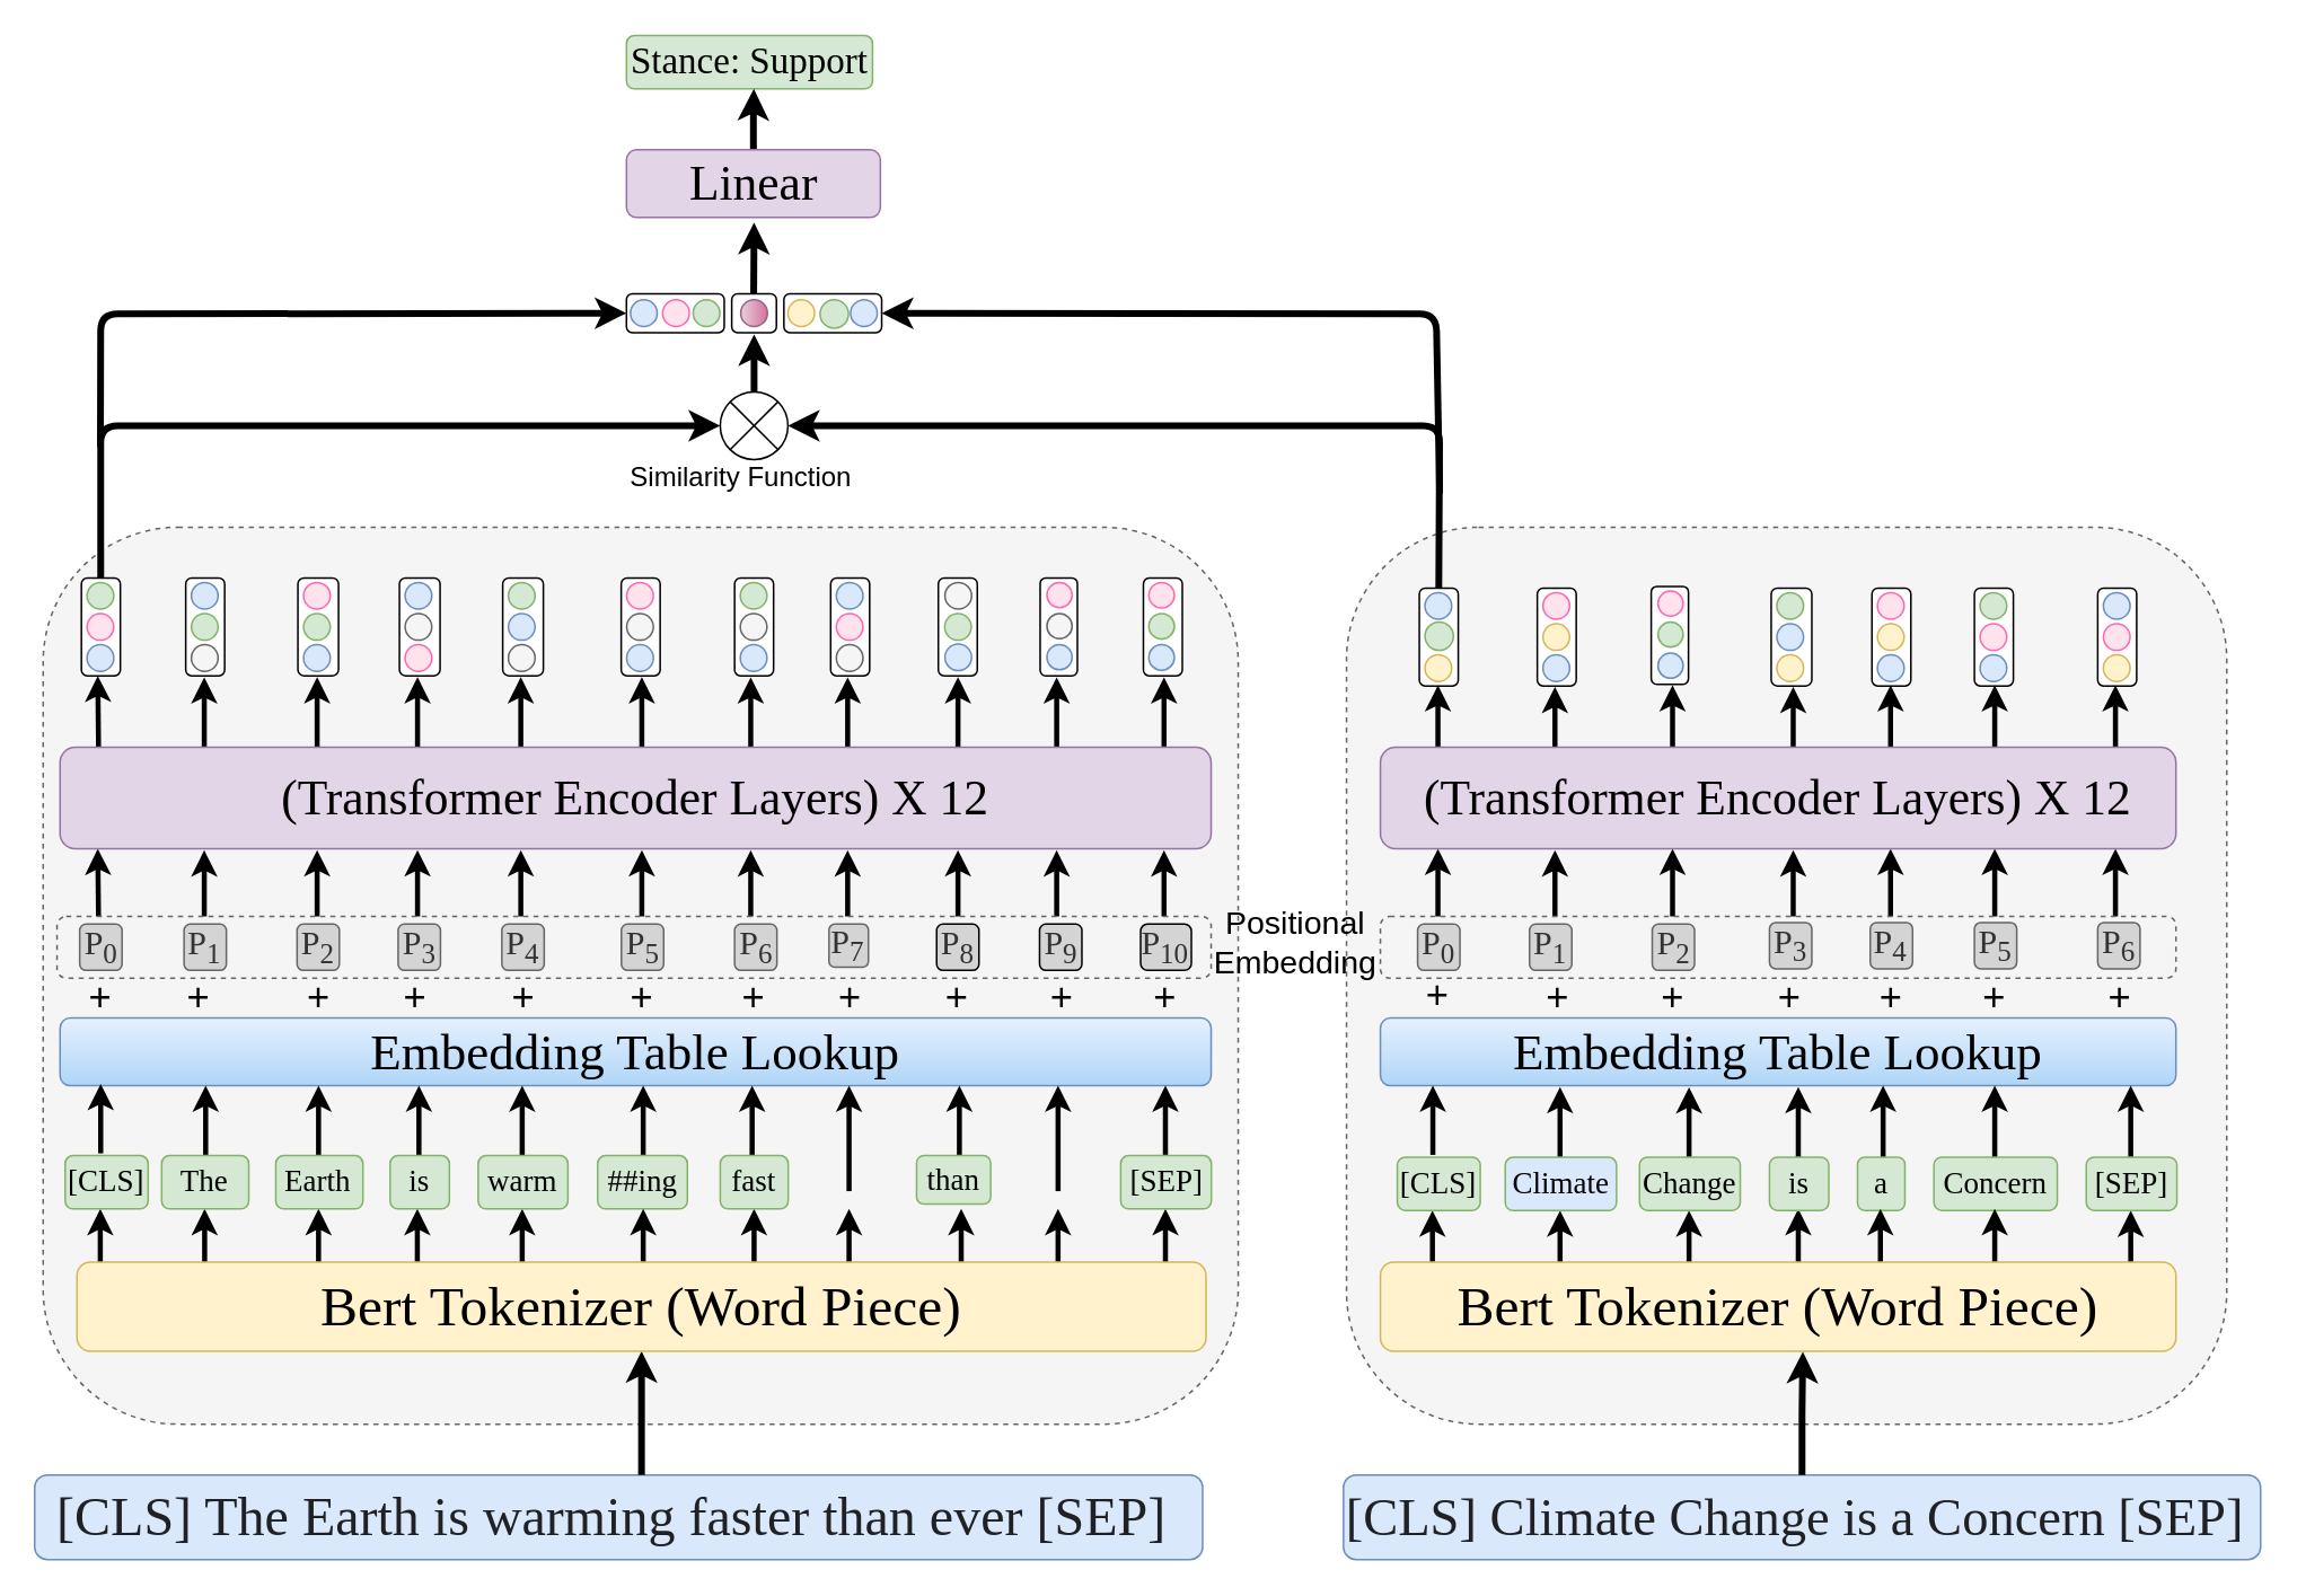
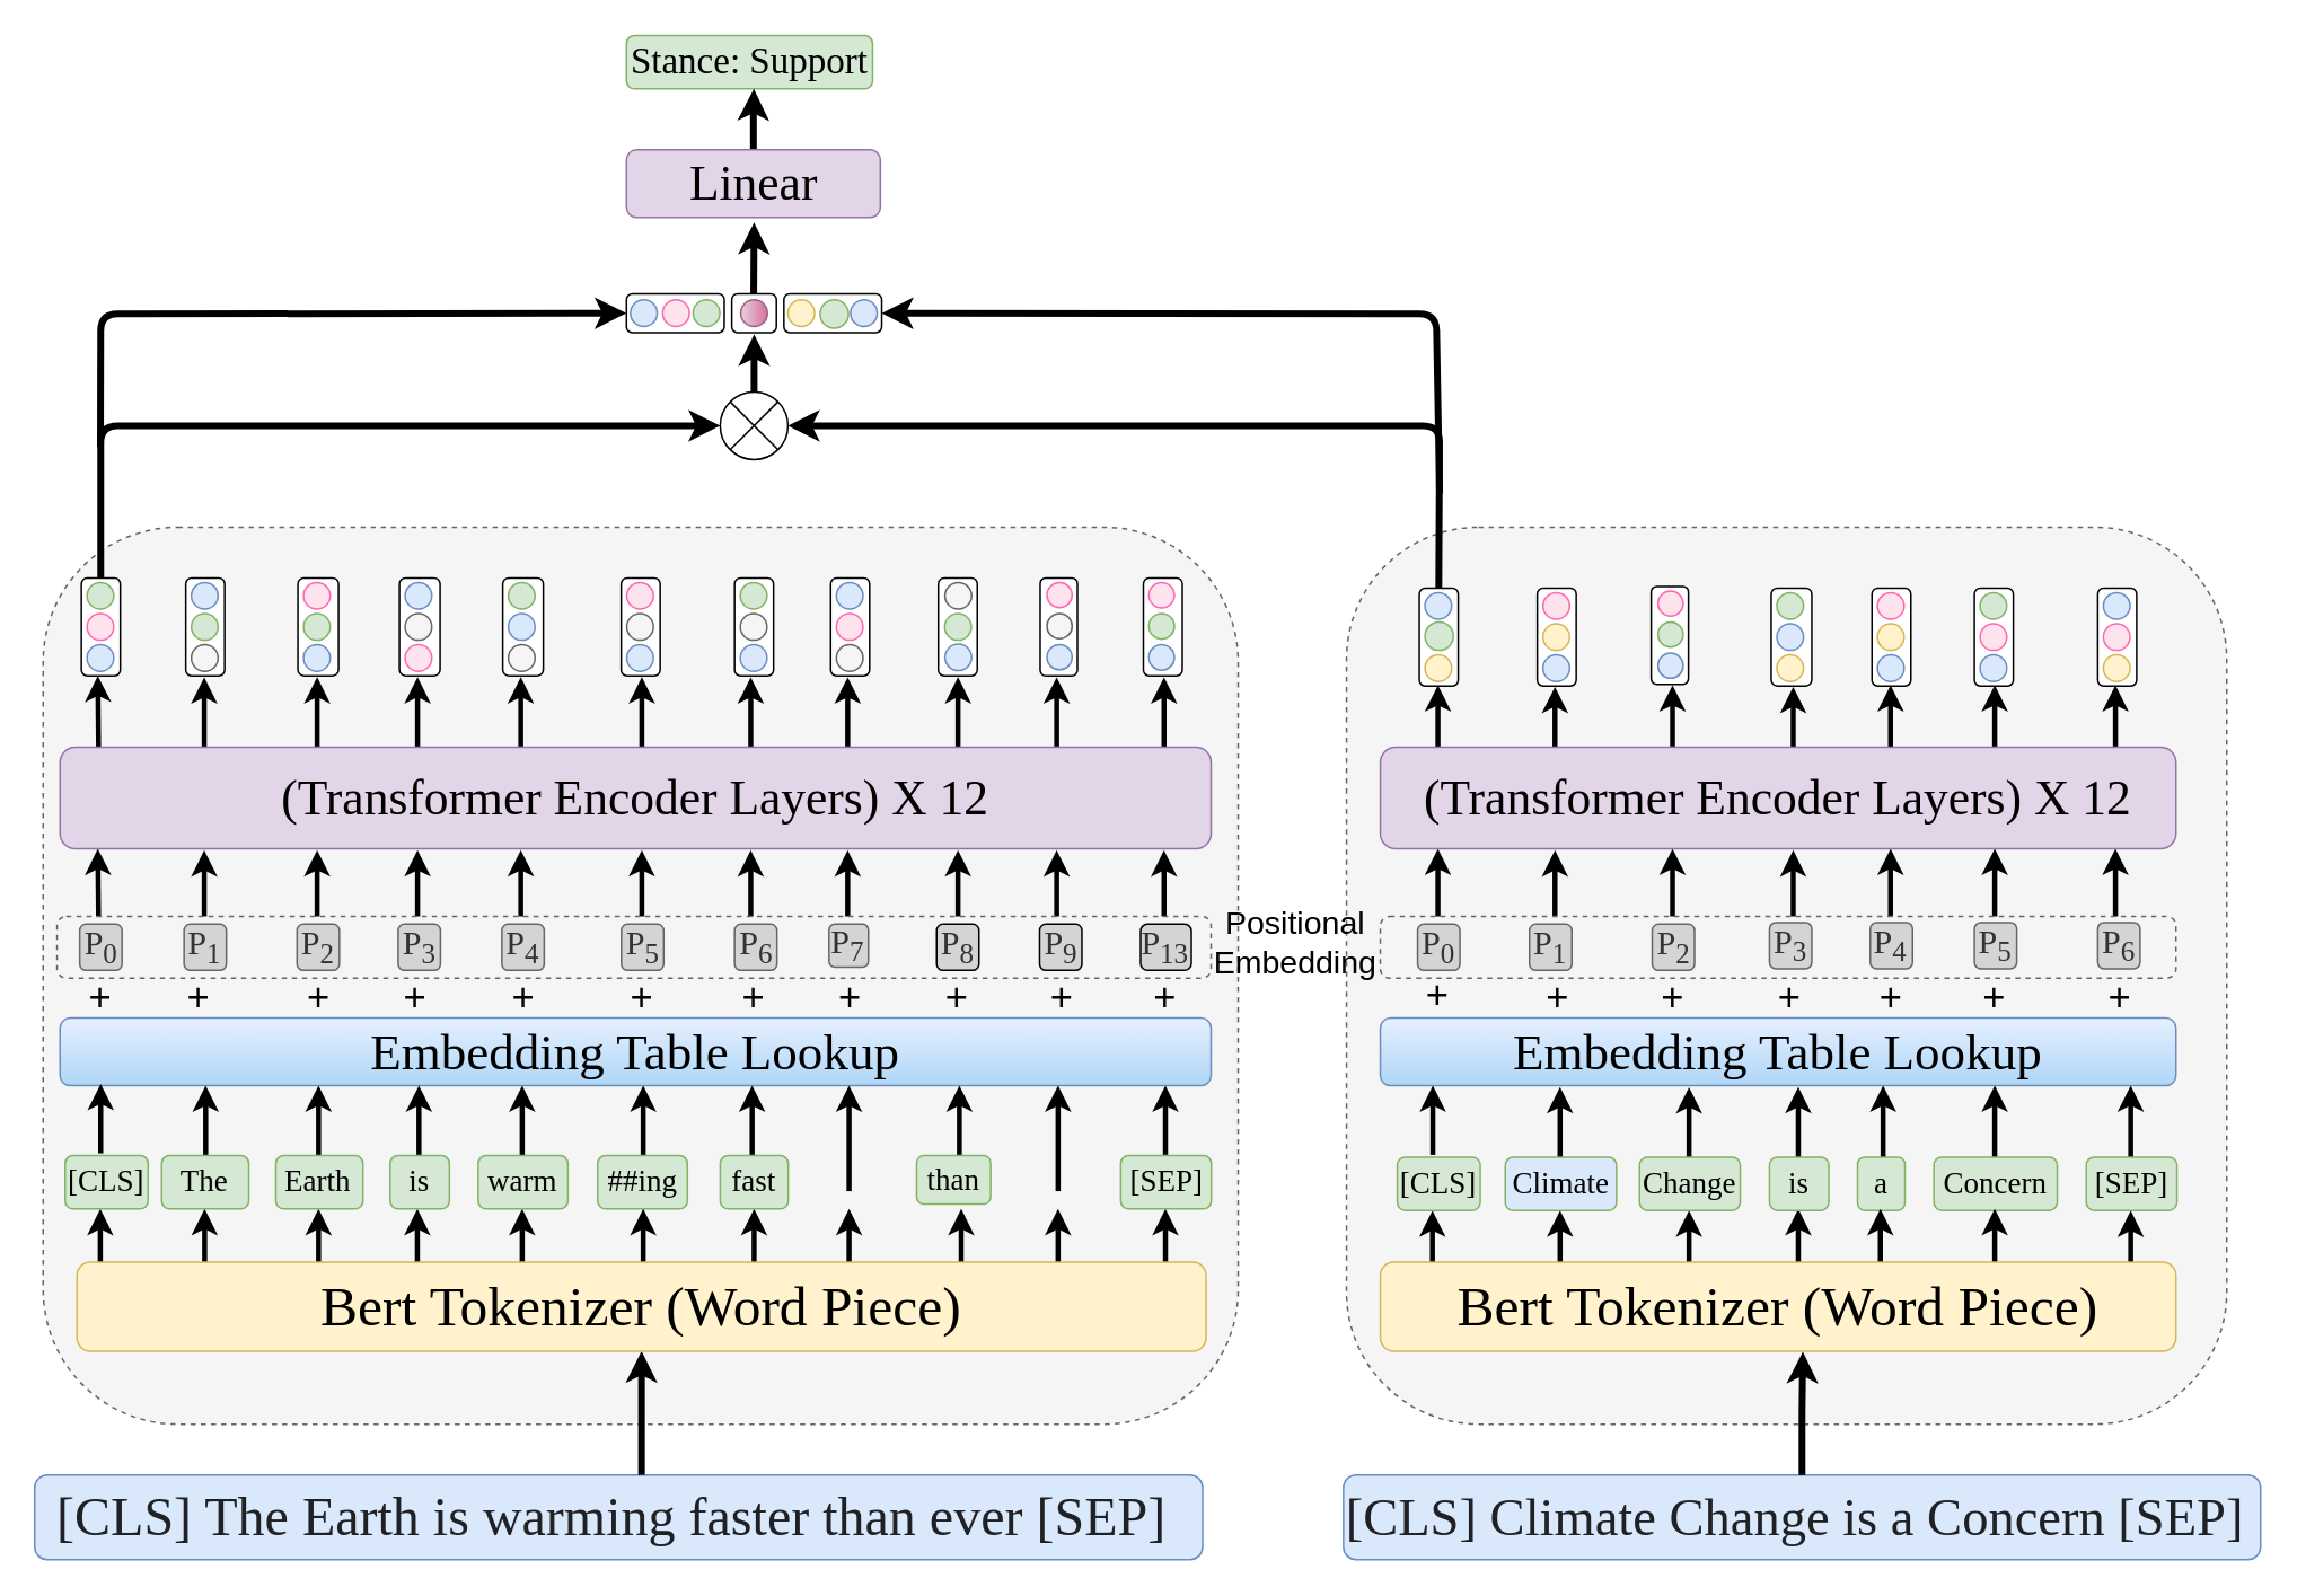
- <mxCell id="239" value="&lt;font style=&quot;font-size: 16px&quot;&gt;Similarity Function&lt;/font&gt;" style="text;html=1;strokeColor=none;fillColor=none;align=center;verticalAlign=middle;whiteSpace=wrap;rounded=0;" vertex="1" parent="1"><mxGeometry x="360" y="271" width="155" height="20" as="geometry" /></mxCell>
- <mxCell id="72" value="&lt;font style=&quot;font-size: 20px&quot;&gt;&lt;span style=&quot;color: rgb(51 , 51 , 51) ; font-family: &amp;#34;times new roman&amp;#34;&quot;&gt;P&lt;/span&gt;&lt;sub style=&quot;color: rgb(51 , 51 , 51) ; font-family: &amp;#34;times new roman&amp;#34;&quot;&gt;10&lt;/sub&gt;&lt;/font&gt;" style="rounded=1;whiteSpace=wrap;html=1;strokeWidth=1;fillColor=#D4D4D4;" vertex="1" parent="61"><mxGeometry x="640.15" y="4.555" width="30" height="27.31" as="geometry" /></mxCell>
+ <mxCell id="72" value="&lt;font style=&quot;font-size: 20px&quot;&gt;&lt;span style=&quot;color: rgb(51 , 51 , 51) ; font-family: &amp;#34;times new roman&amp;#34;&quot;&gt;P&lt;/span&gt;&lt;sub style=&quot;color: rgb(51 , 51 , 51) ; font-family: &amp;#34;times new roman&amp;#34;&quot;&gt;13&lt;/sub&gt;&lt;/font&gt;" style="rounded=1;whiteSpace=wrap;html=1;strokeWidth=1;fillColor=#D4D4D4;" vertex="1" parent="61"><mxGeometry x="640.15" y="4.555" width="30" height="27.31" as="geometry" /></mxCell>
